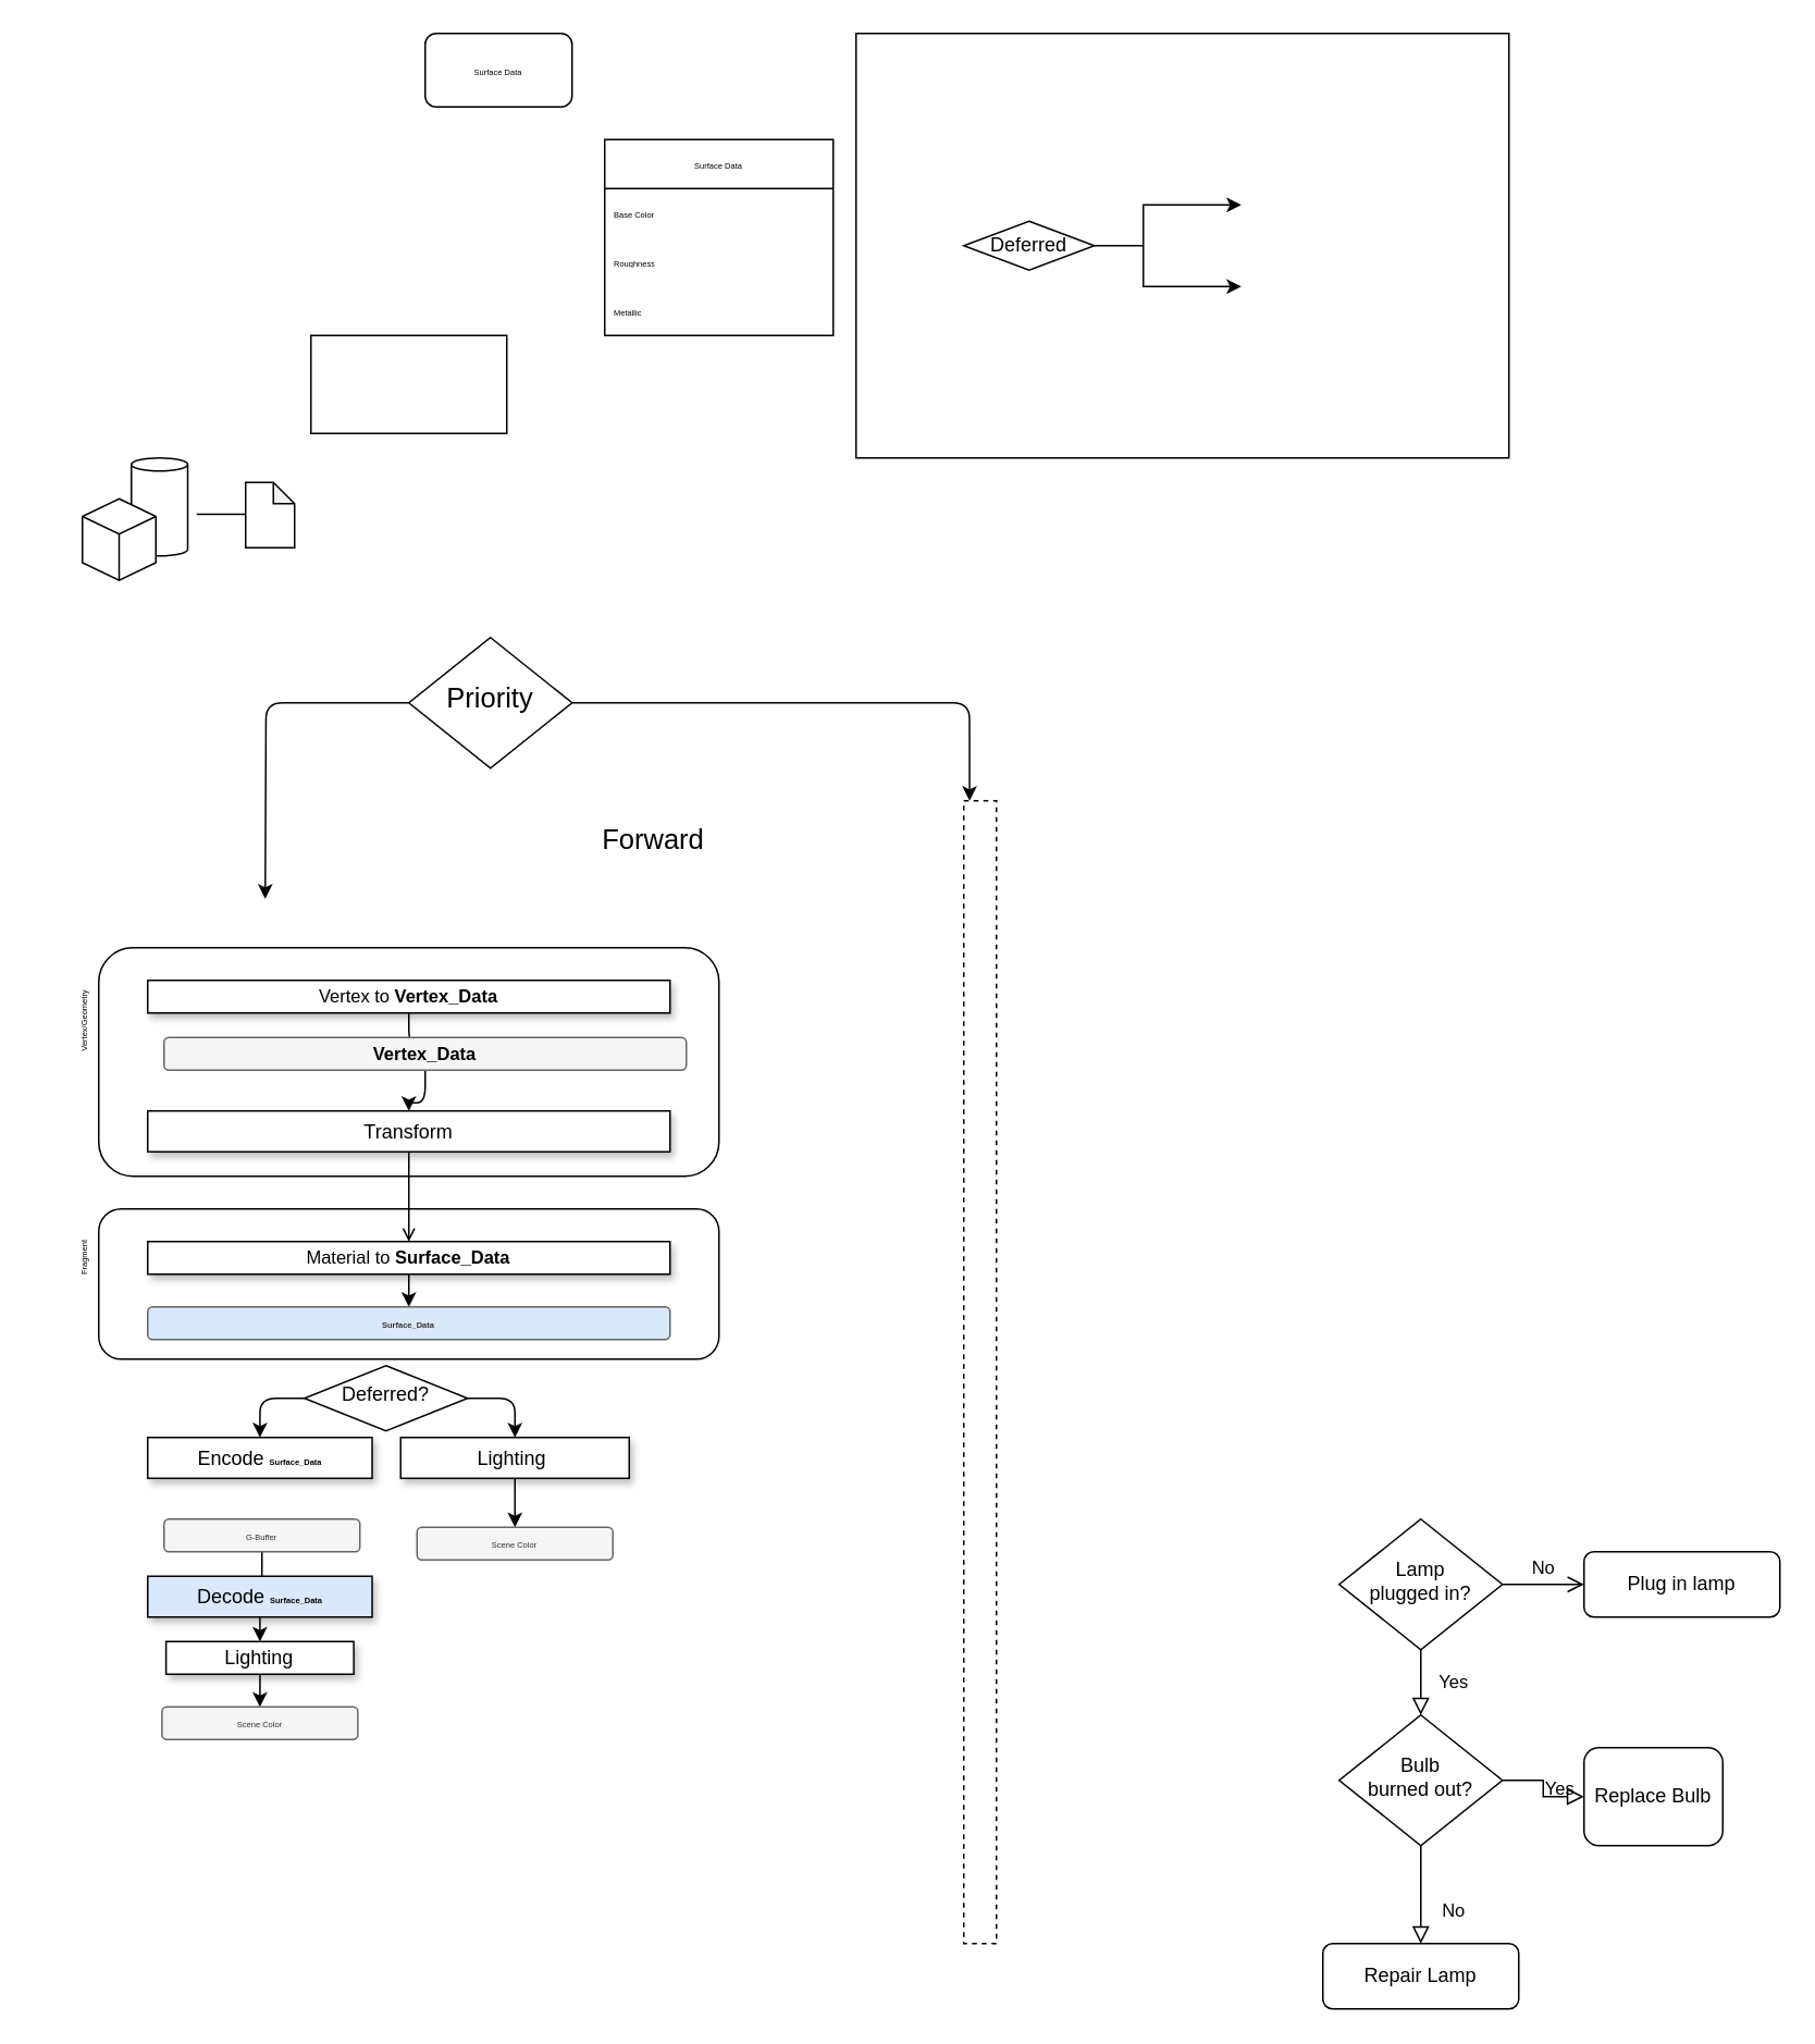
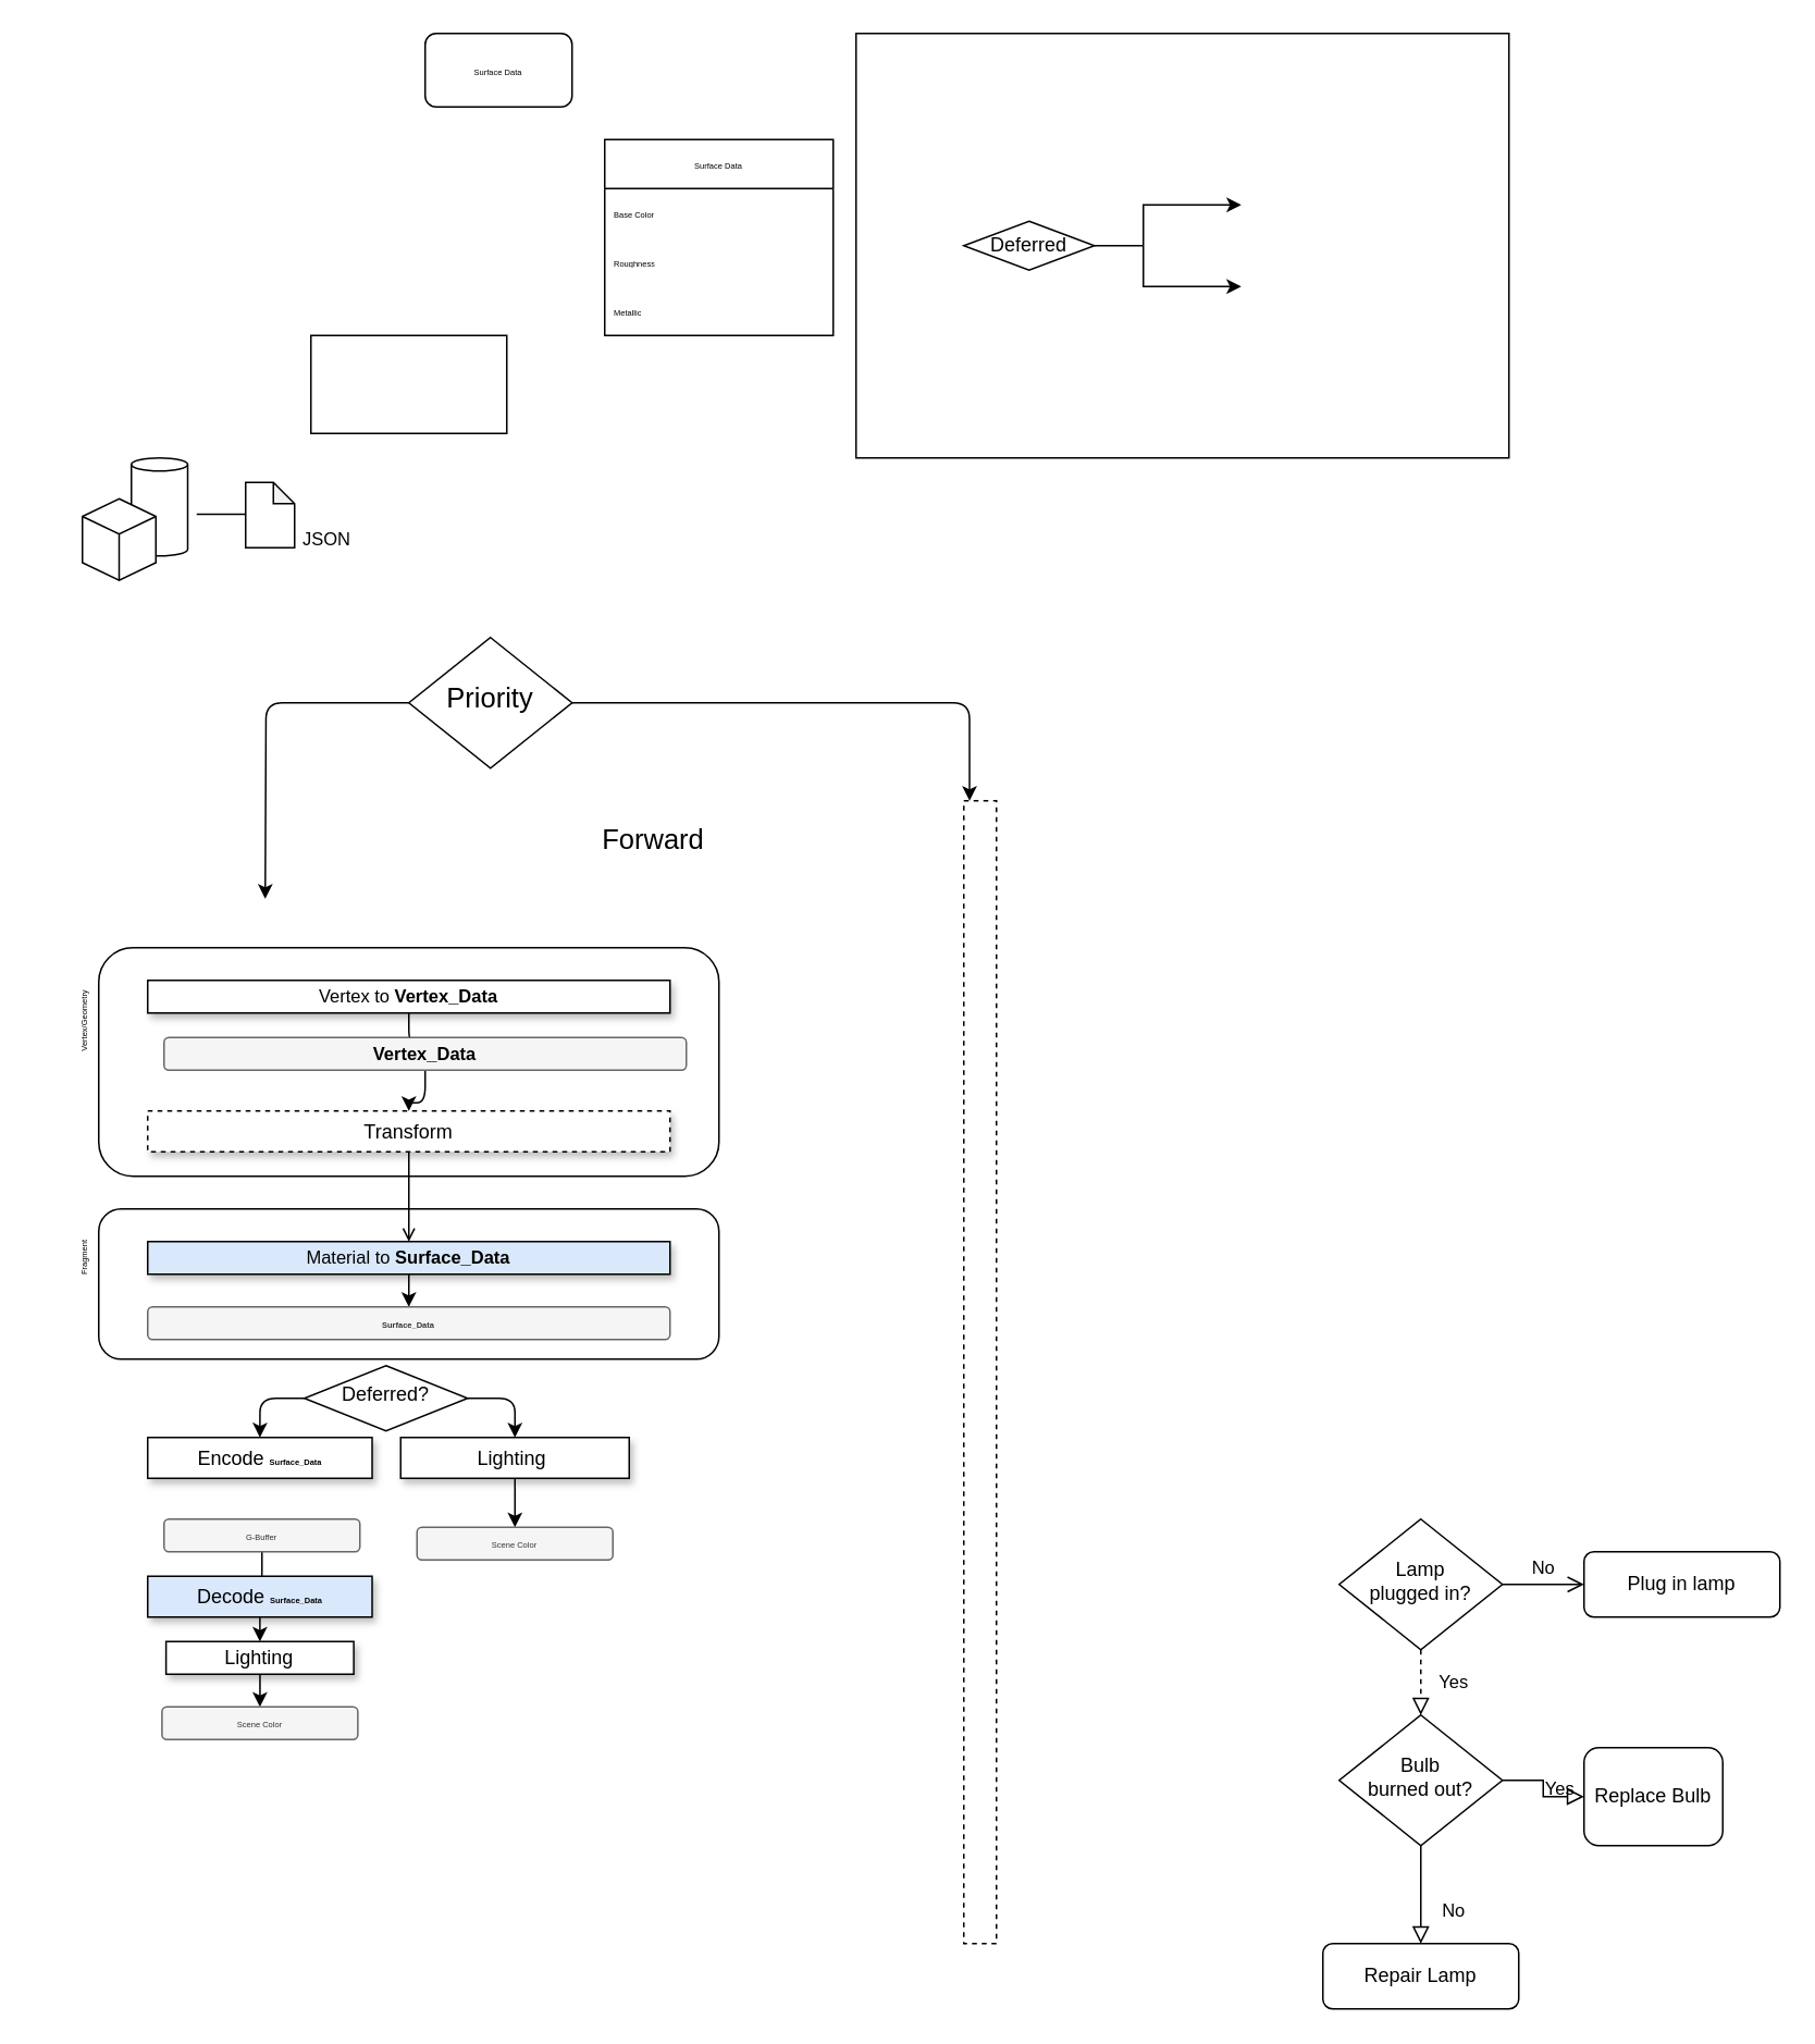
+ <mxCell id="13" value="&lt;p style=&quot;line-height: 110%;&quot;&gt;&lt;font style=&quot;font-size: 11px;&quot;&gt;JSON&lt;/font&gt;&lt;/p&gt;" style="text;html=1;strokeColor=none;fillColor=none;align=center;verticalAlign=middle;whiteSpace=wrap;rounded=0;" vertex="1" parent="1"><mxGeometry x="180" y="320" width="40" height="20" as="geometry" /></mxCell>
- <mxCell id="52" value="Transform" style="rounded=0;whiteSpace=wrap;html=1;fontSize=12;glass=0;strokeWidth=1;shadow=1;" vertex="1" parent="1"><mxGeometry x="90" y="680" width="320" height="25" as="geometry" /></mxCell>
+ <mxCell id="52" value="Transform" style="rounded=0;whiteSpace=wrap;html=1;fontSize=12;glass=0;strokeWidth=1;shadow=1;dashed=1;" vertex="1" parent="1"><mxGeometry x="90" y="680" width="320" height="25" as="geometry" /></mxCell>
- <mxCell id="21" value="&lt;font style=&quot;font-size: 11px;&quot;&gt;Material to&amp;nbsp;&lt;b style=&quot;font-size: 11px;&quot;&gt;Surface_Data&lt;/b&gt;&lt;/font&gt;" style="rounded=0;whiteSpace=wrap;html=1;fontSize=12;glass=0;strokeWidth=1;shadow=1;" vertex="1" parent="1"><mxGeometry x="90" y="760" width="320" height="20" as="geometry" /></mxCell>
+ <mxCell id="21" value="&lt;font style=&quot;font-size: 11px;&quot;&gt;Material to&amp;nbsp;&lt;b style=&quot;font-size: 11px;&quot;&gt;Surface_Data&lt;/b&gt;&lt;/font&gt;" style="rounded=0;whiteSpace=wrap;html=1;fontSize=12;glass=0;strokeWidth=1;shadow=1;fillColor=#dae8fc;" vertex="1" parent="1"><mxGeometry x="90" y="760" width="320" height="20" as="geometry" /></mxCell>
- <mxCell id="38" value="&lt;b&gt;Surface_Data&lt;/b&gt;" style="rounded=1;whiteSpace=wrap;html=1;shadow=0;glass=0;sketch=0;fontSize=5;fillColor=#dae8fc;fontColor=#333333;strokeColor=#666666;" vertex="1" parent="1"><mxGeometry x="90" y="800" width="320" height="20" as="geometry" /></mxCell>
+ <mxCell id="38" value="&lt;b&gt;Surface_Data&lt;/b&gt;" style="rounded=1;whiteSpace=wrap;html=1;shadow=0;glass=0;sketch=0;fontSize=5;fillColor=#f5f5f5;fontColor=#333333;strokeColor=#666666;" vertex="1" parent="1"><mxGeometry x="90" y="800" width="320" height="20" as="geometry" /></mxCell>
- <mxCell id="22" value="Yes" style="rounded=0;html=1;jettySize=auto;orthogonalLoop=1;fontSize=11;endArrow=block;endFill=0;endSize=8;strokeWidth=1;shadow=0;labelBackgroundColor=none;edgeStyle=orthogonalEdgeStyle;" edge="1" parent="1" source="24" target="28"><mxGeometry y="20" relative="1" as="geometry"><mxPoint as="offset" /></mxGeometry></mxCell>
+ <mxCell id="22" value="Yes" style="rounded=0;html=1;jettySize=auto;orthogonalLoop=1;fontSize=11;endArrow=block;endFill=0;endSize=8;strokeWidth=1;shadow=0;labelBackgroundColor=none;edgeStyle=orthogonalEdgeStyle;dashed=1;" edge="1" parent="1" source="24" target="28"><mxGeometry y="20" relative="1" as="geometry"><mxPoint as="offset" /></mxGeometry></mxCell>
